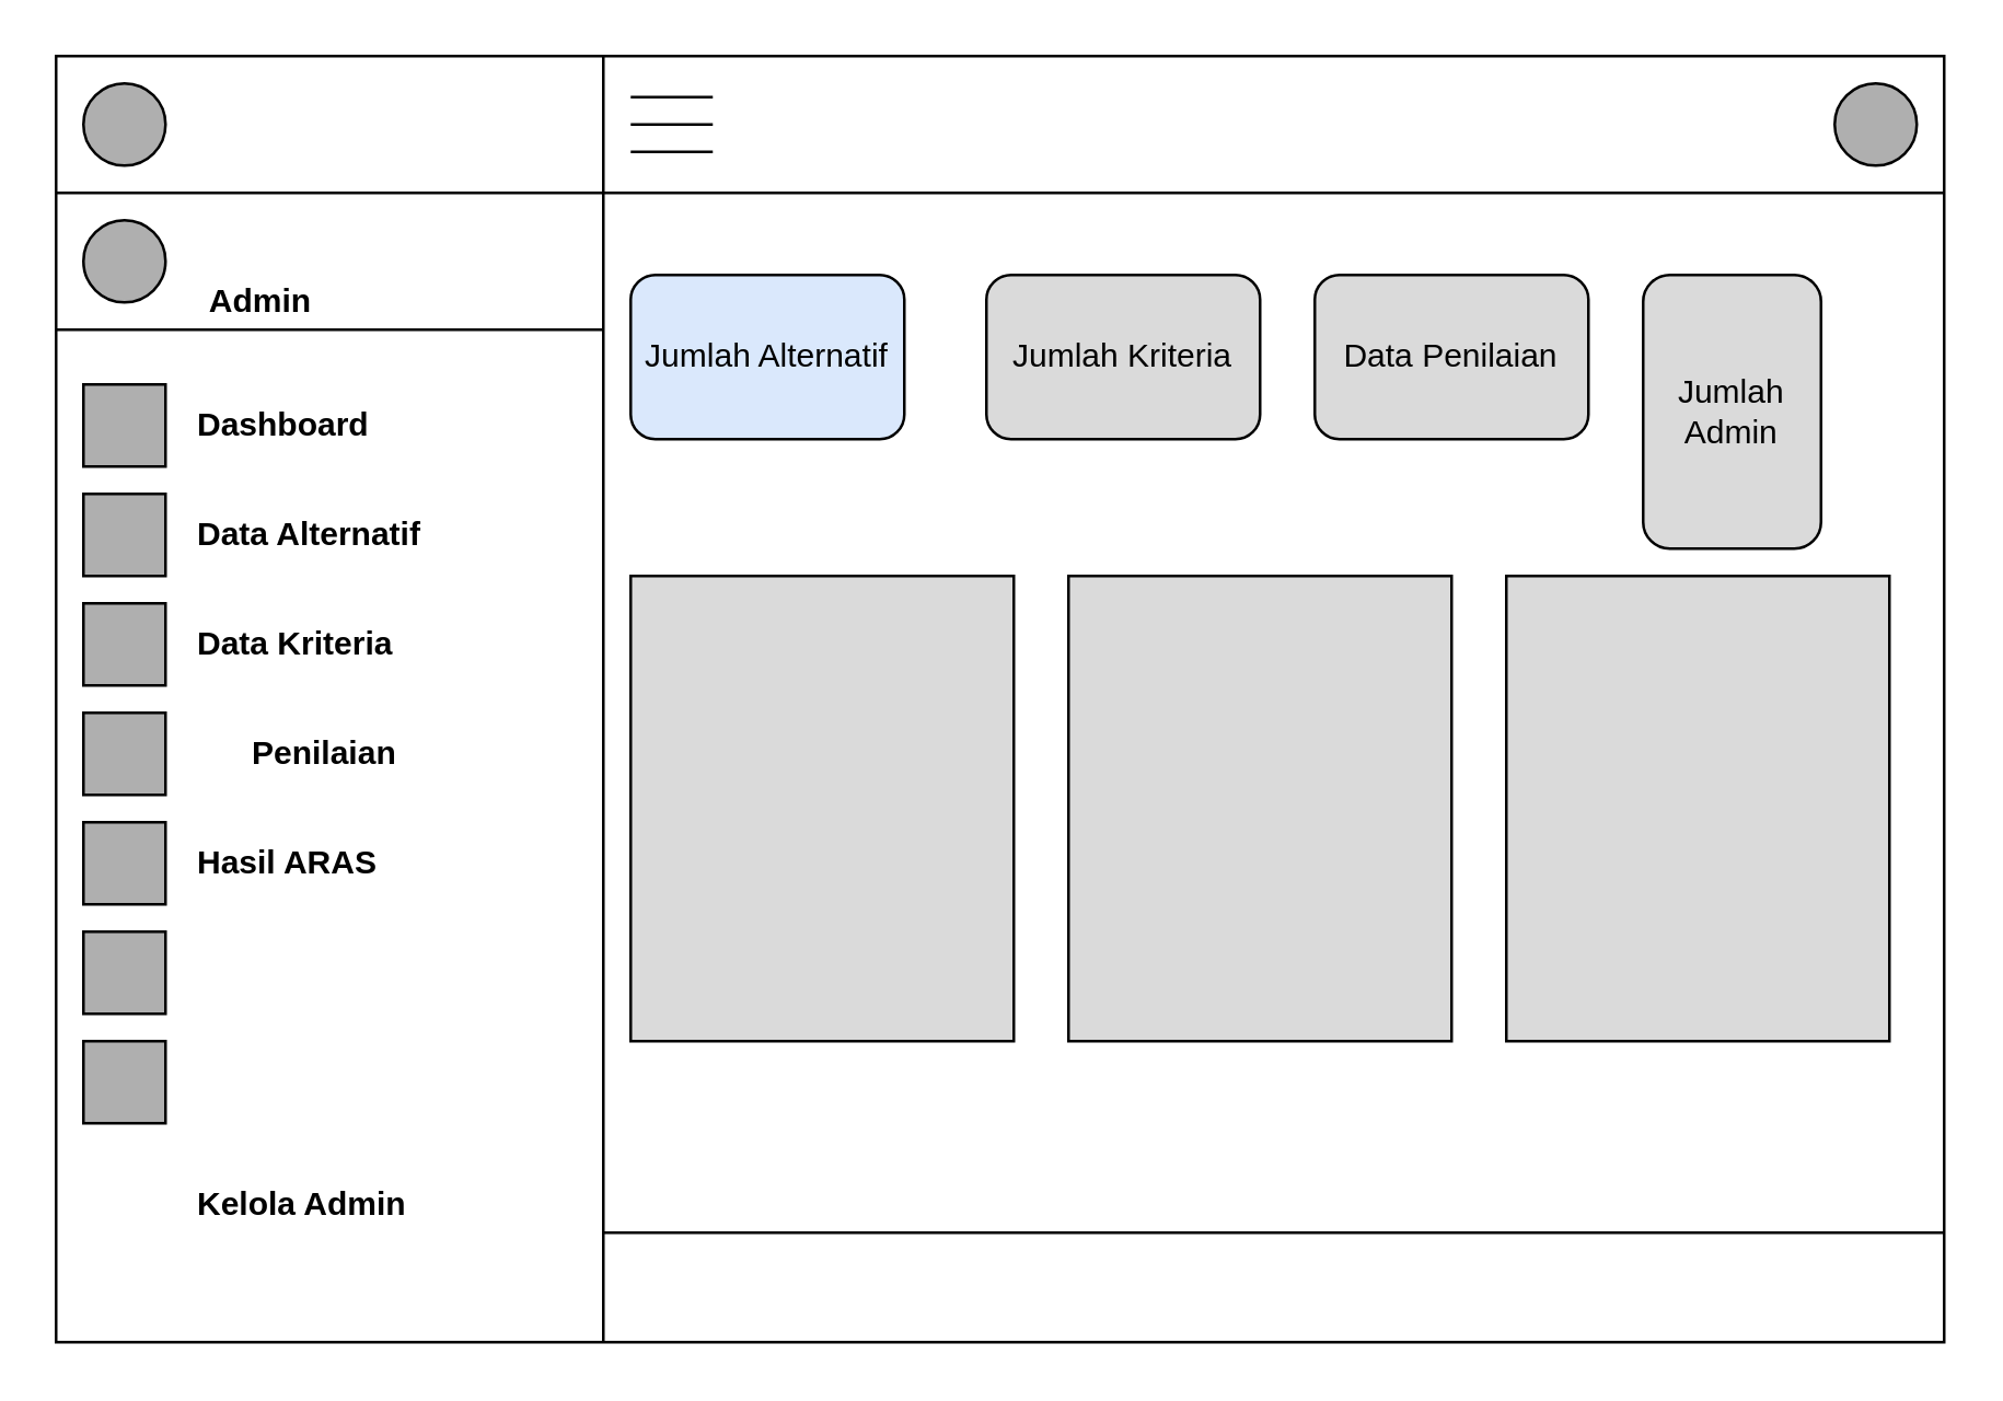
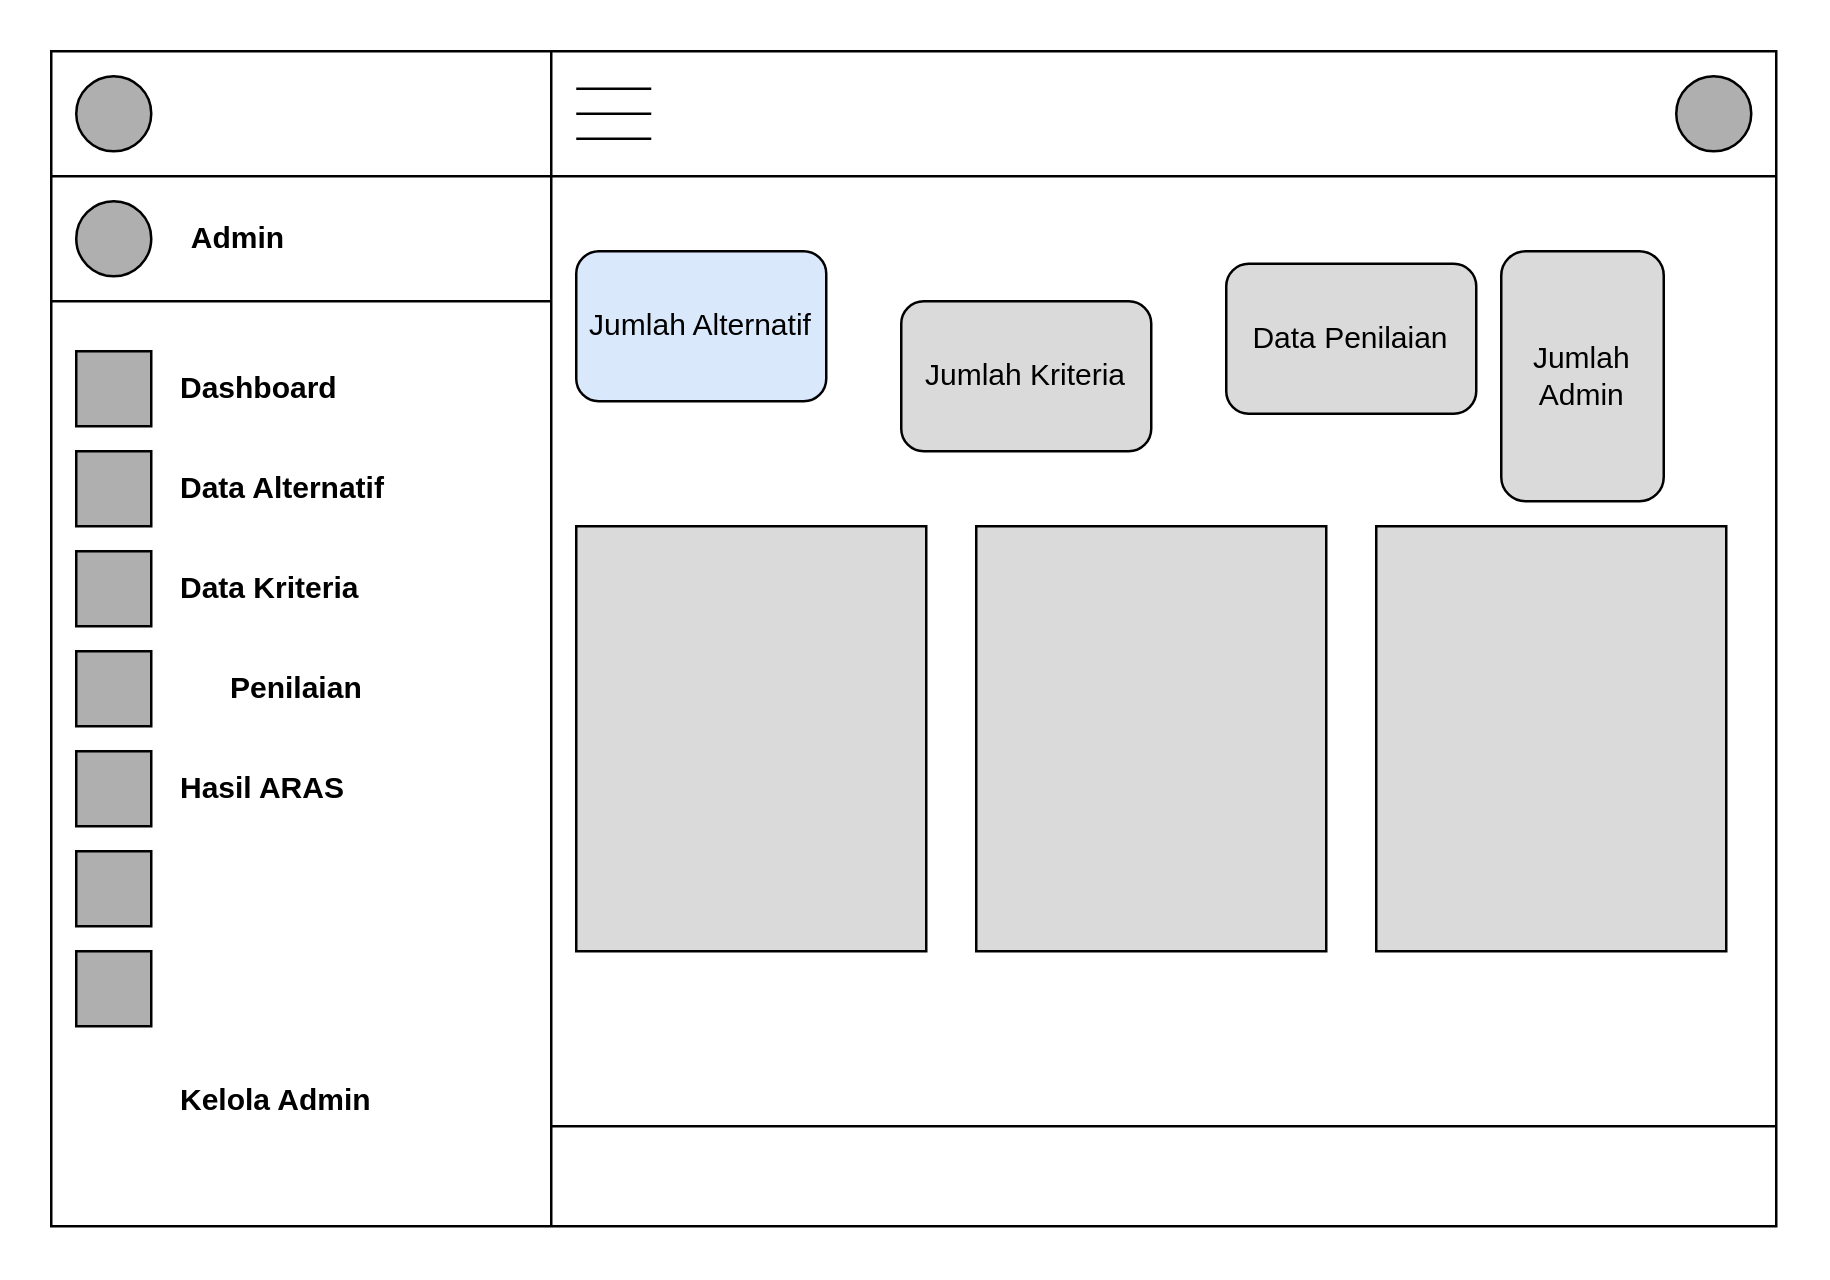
- <mxCell id="8" value="&lt;b&gt;Admin&lt;/b&gt;" style="text;html=1;align=center;verticalAlign=middle;whiteSpace=wrap;rounded=0;movable=0;resizable=0;rotatable=0;deletable=0;editable=0;locked=1;connectable=0;" vertex="1" parent="1"><mxGeometry x="70" y="95" width="50" height="30" as="geometry" /></mxCell>
+ <mxCell id="8" value="&lt;b&gt;Admin&lt;/b&gt;" style="text;html=1;align=center;verticalAlign=middle;whiteSpace=wrap;rounded=0;movable=0;resizable=0;rotatable=0;deletable=0;editable=0;locked=1;connectable=0;" vertex="1" parent="1"><mxGeometry x="70" y="80" width="50" height="30" as="geometry" /></mxCell>
- <mxCell id="29" value="Jumlah Kriteria" style="rounded=1;whiteSpace=wrap;html=1;fillColor=#DADADA;" vertex="1" parent="1"><mxGeometry x="360" y="100" width="100" height="60" as="geometry" /></mxCell>
+ <mxCell id="29" value="Jumlah Kriteria" style="rounded=1;whiteSpace=wrap;html=1;fillColor=#DADADA;" vertex="1" parent="1"><mxGeometry x="360" y="120" width="100" height="60" as="geometry" /></mxCell>
- <mxCell id="31" value="Data Penilaian" style="rounded=1;whiteSpace=wrap;html=1;fillColor=#DADADA;" vertex="1" parent="1"><mxGeometry x="480" y="100" width="100" height="60" as="geometry" /></mxCell>
+ <mxCell id="31" value="Data Penilaian" style="rounded=1;whiteSpace=wrap;html=1;fillColor=#DADADA;" vertex="1" parent="1"><mxGeometry x="490" y="105" width="100" height="60" as="geometry" /></mxCell>
